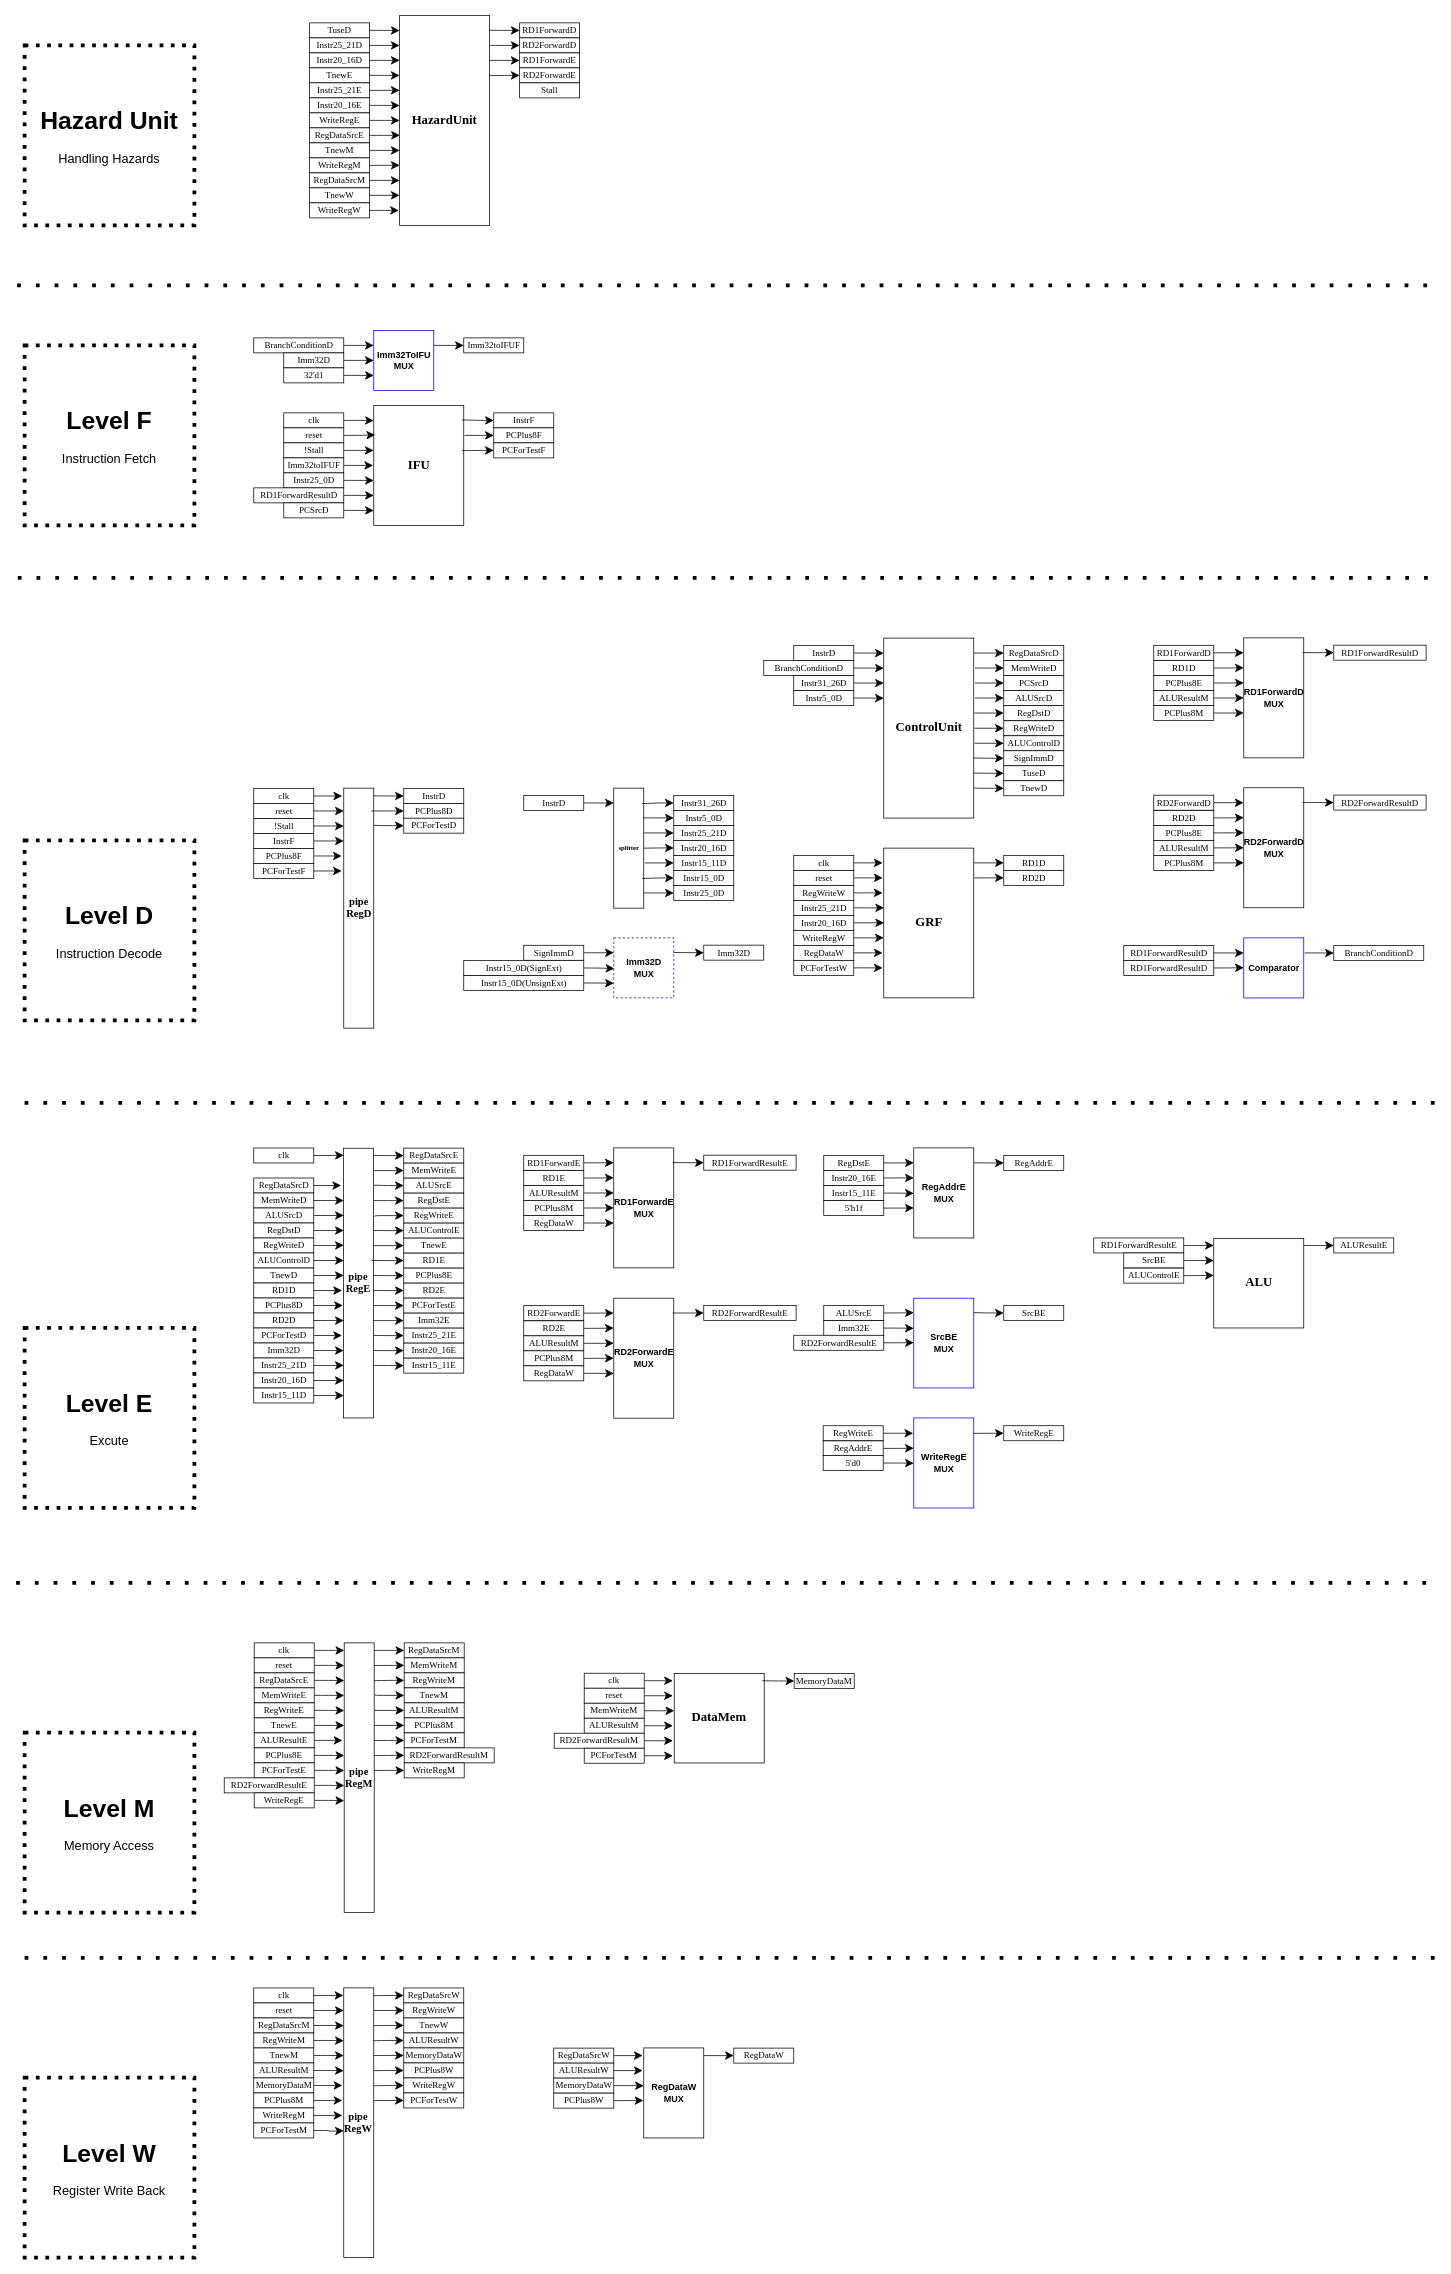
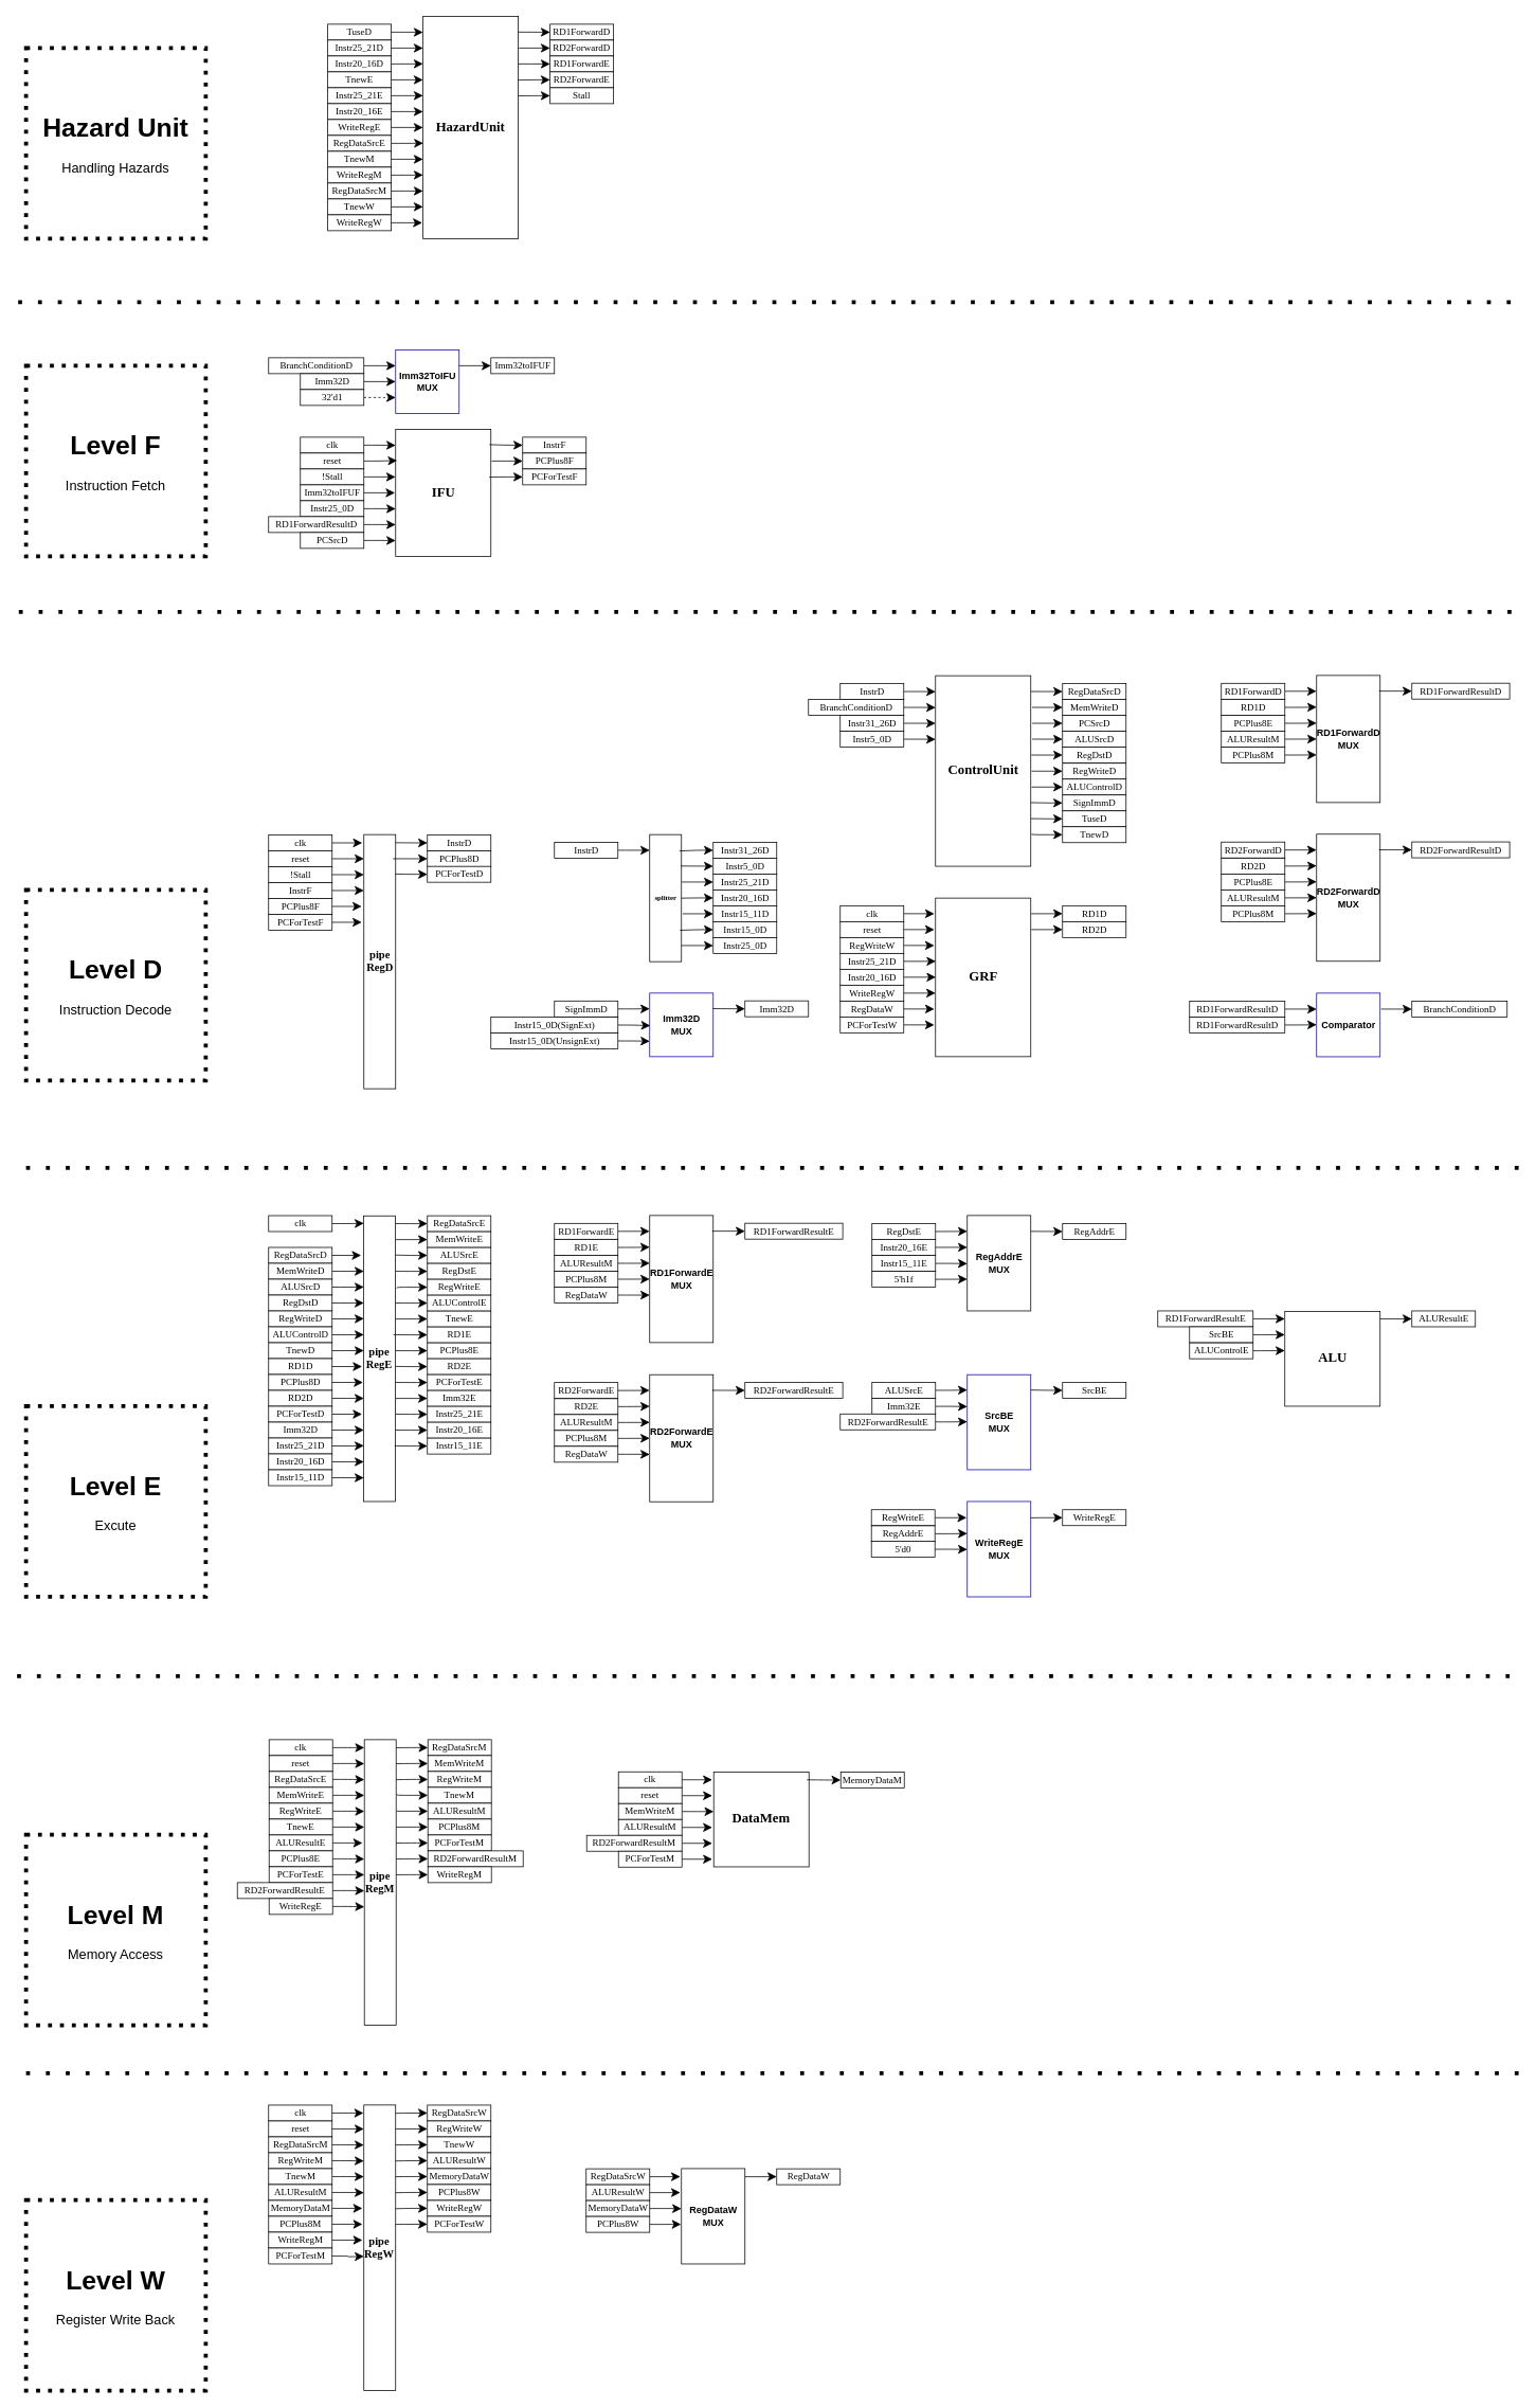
+ <mxCell id="39" style="edgeStyle=orthogonalEdgeStyle;orthogonalLoop=1;jettySize=auto;html=1;exitX=0;exitY=0.5;exitDx=0;exitDy=0;exitPerimeter=0;entryX=1;entryY=0.358;entryDx=0;entryDy=0;entryPerimeter=0;fontSize=12;startArrow=classic;startFill=1;endArrow=none;endFill=0;startSize=9;endSize=9;" parent="3" source="40" target="4" edge="1"><mxGeometry relative="1" as="geometry" /></mxCell>
- <mxCell id="49" style="edgeStyle=orthogonalEdgeStyle;orthogonalLoop=1;jettySize=auto;html=1;exitX=1;exitY=0.5;exitDx=0;exitDy=0;exitPerimeter=0;entryX=0;entryY=0.751;entryDx=0;entryDy=0;entryPerimeter=0;fontSize=12;startArrow=none;startFill=0;endArrow=classic;endFill=1;startSize=9;endSize=9;" parent="43" source="50" target="44" edge="1"><mxGeometry relative="1" as="geometry" /></mxCell>
+ <mxCell id="49" style="edgeStyle=orthogonalEdgeStyle;orthogonalLoop=1;jettySize=auto;html=1;exitX=1;exitY=0.5;exitDx=0;exitDy=0;exitPerimeter=0;entryX=0;entryY=0.751;entryDx=0;entryDy=0;entryPerimeter=0;fontSize=12;startArrow=none;startFill=0;endArrow=classic;endFill=1;startSize=9;endSize=9;dashed=1;" parent="43" source="50" target="44" edge="1"><mxGeometry relative="1" as="geometry" /></mxCell>
- <mxCell id="98" value="Imm32D&lt;br&gt;MUX" style="rounded=0;whiteSpace=wrap;html=1;fontSize=12;glass=0;shadow=0;sketch=0;gradientColor=none;perimeterSpacing=0;strokeColor=#0B00B0;points=[];fontStyle=1;dashed=1;" parent="97" vertex="1"><mxGeometry x="200" width="80" height="80" as="geometry" /></mxCell>
+ <mxCell id="98" value="Imm32D&lt;br&gt;MUX" style="rounded=0;whiteSpace=wrap;html=1;fontSize=12;glass=0;shadow=0;sketch=0;gradientColor=none;perimeterSpacing=0;strokeColor=#0B00B0;points=[];fontStyle=1" parent="97" vertex="1"><mxGeometry x="200" width="80" height="80" as="geometry" /></mxCell>
